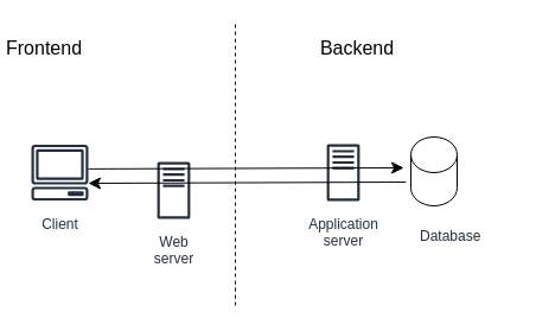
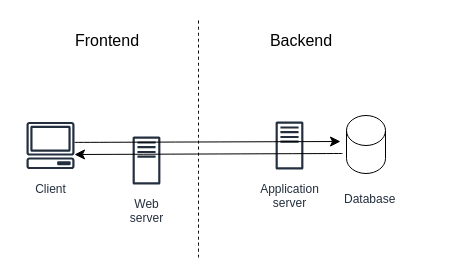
- <mxCell id="10" value="Frontend" style="text;html=1;strokeColor=none;fillColor=none;align=center;verticalAlign=middle;whiteSpace=wrap;rounded=0;fontSize=16;" vertex="1" parent="1"><mxGeometry x="7" y="25" width="60" height="30" as="geometry" /></mxCell>
+ <mxCell id="10" value="Frontend" style="text;html=1;strokeColor=none;fillColor=none;align=center;verticalAlign=middle;whiteSpace=wrap;rounded=0;fontSize=16;" vertex="1" parent="1"><mxGeometry x="77" y="25" width="60" height="30" as="geometry" /></mxCell>
- <mxCell id="6" value="&lt;div style=&quot;text-align: center;&quot;&gt;&lt;span style=&quot;background-color: initial; font-size: 12px;&quot;&gt;&lt;font color=&quot;#232f3e&quot;&gt;Database&lt;/font&gt;&lt;/span&gt;&lt;/div&gt;" style="text;whiteSpace=wrap;html=1;fontSize=16;" vertex="1" parent="1"><mxGeometry x="352.005" y="180.998" width="87" height="60" as="geometry" /></mxCell>
+ <mxCell id="6" value="&lt;div style=&quot;text-align: center;&quot;&gt;&lt;span style=&quot;background-color: initial; font-size: 12px;&quot;&gt;&lt;font color=&quot;#232f3e&quot;&gt;Database&lt;/font&gt;&lt;/span&gt;&lt;/div&gt;" style="text;whiteSpace=wrap;html=1;fontSize=16;" vertex="1" parent="1"><mxGeometry x="342.005" y="180.998" width="87" height="60" as="geometry" /></mxCell>
